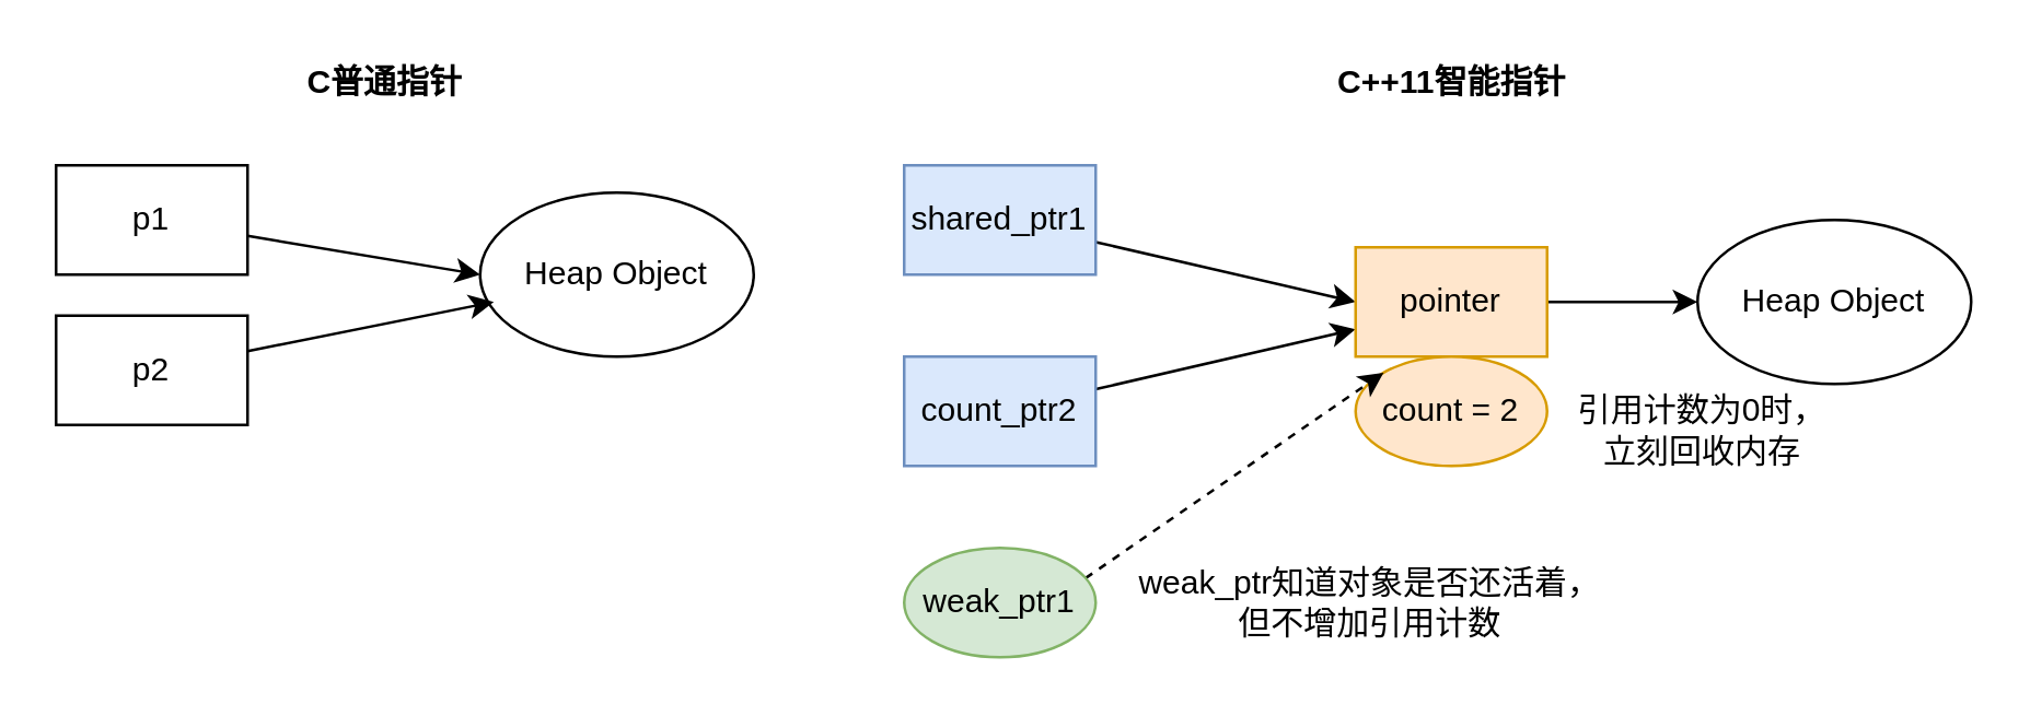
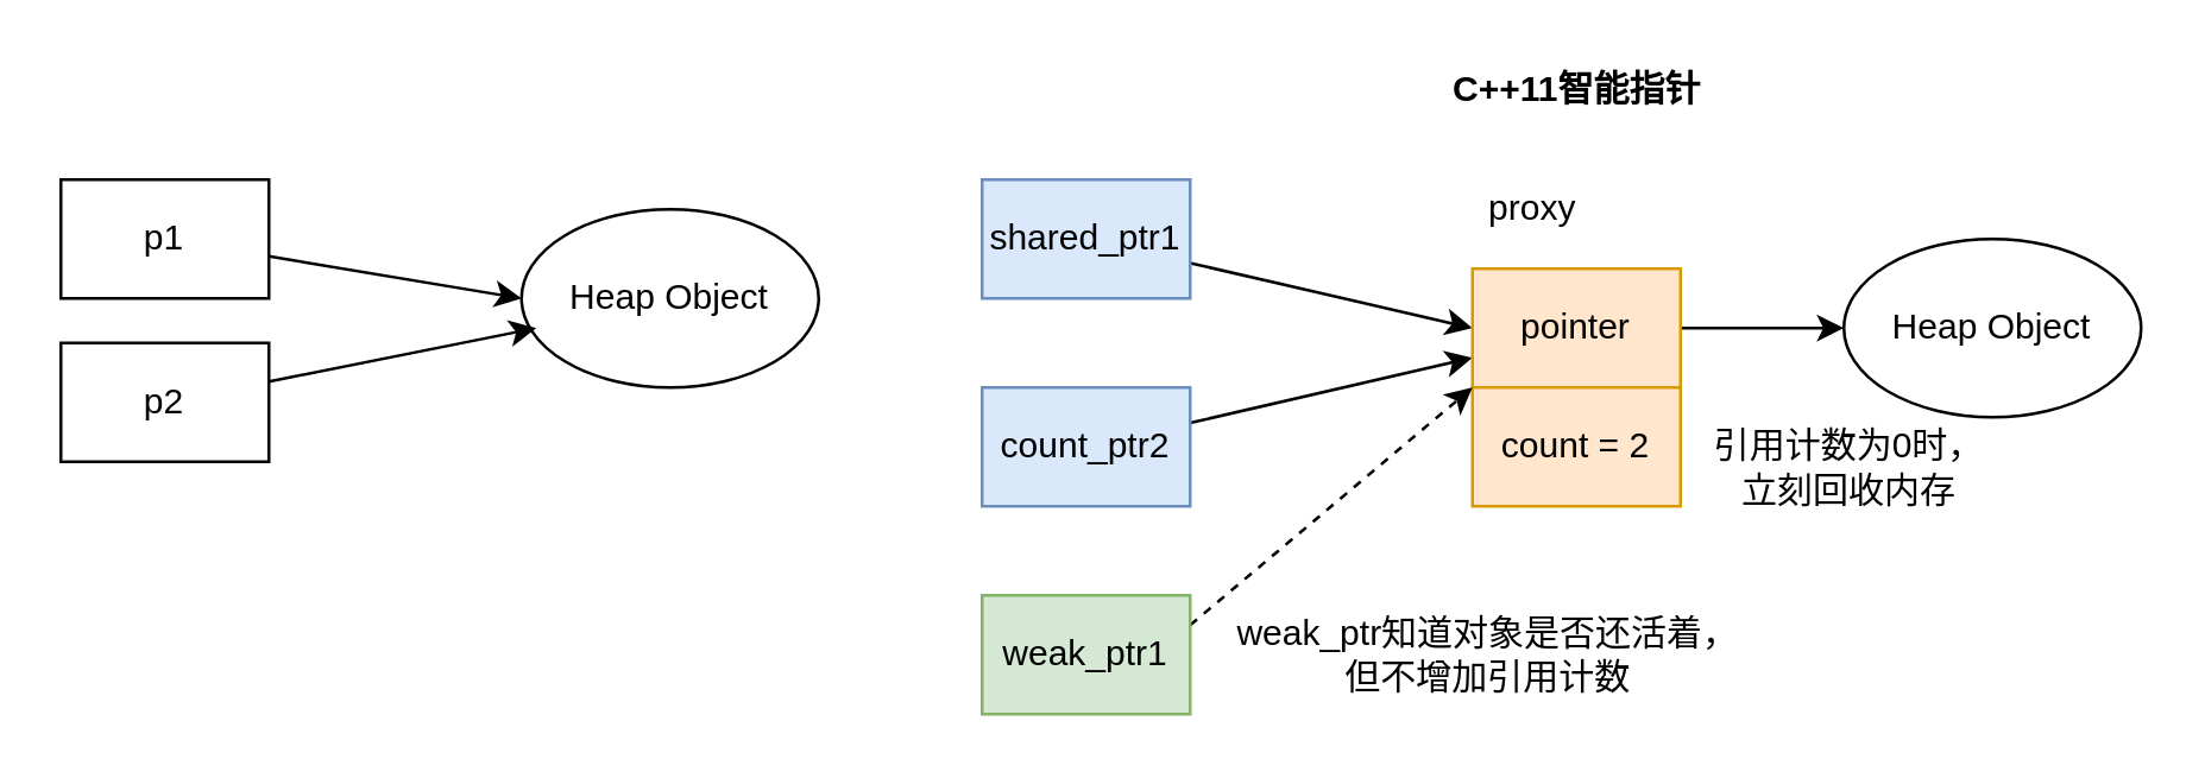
- <mxCell id="3" value="&lt;b&gt;C普通指针&lt;/b&gt;" style="text;html=1;align=center;verticalAlign=middle;resizable=0;points=[];autosize=1;" parent="1" vertex="1"><mxGeometry x="105" y="20" width="70" height="20" as="geometry" /></mxCell>
+ <mxCell id="21" value="proxy" style="text;html=1;align=center;verticalAlign=middle;resizable=0;points=[];autosize=1;" parent="1" vertex="1"><mxGeometry x="495" y="60" width="40" height="20" as="geometry" /></mxCell>
- <mxCell id="16" value="count = 2" style="ellipse;whiteSpace=wrap;html=1;fillColor=#ffe6cc;strokeColor=#d79b00;" parent="1" vertex="1"><mxGeometry x="495" y="130" width="70" height="40" as="geometry" /></mxCell>
+ <mxCell id="16" value="count = 2" style="rounded=0;whiteSpace=wrap;html=1;fillColor=#ffe6cc;strokeColor=#d79b00;" parent="1" vertex="1"><mxGeometry x="495" y="130" width="70" height="40" as="geometry" /></mxCell>
- <mxCell id="18" value="weak_ptr1" style="ellipse;whiteSpace=wrap;html=1;fillColor=#d5e8d4;strokeColor=#82b366;" parent="1" vertex="1"><mxGeometry x="330" y="200" width="70" height="40" as="geometry" /></mxCell>
+ <mxCell id="18" value="weak_ptr1" style="rounded=0;whiteSpace=wrap;html=1;fillColor=#d5e8d4;strokeColor=#82b366;" parent="1" vertex="1"><mxGeometry x="330" y="200" width="70" height="40" as="geometry" /></mxCell>
